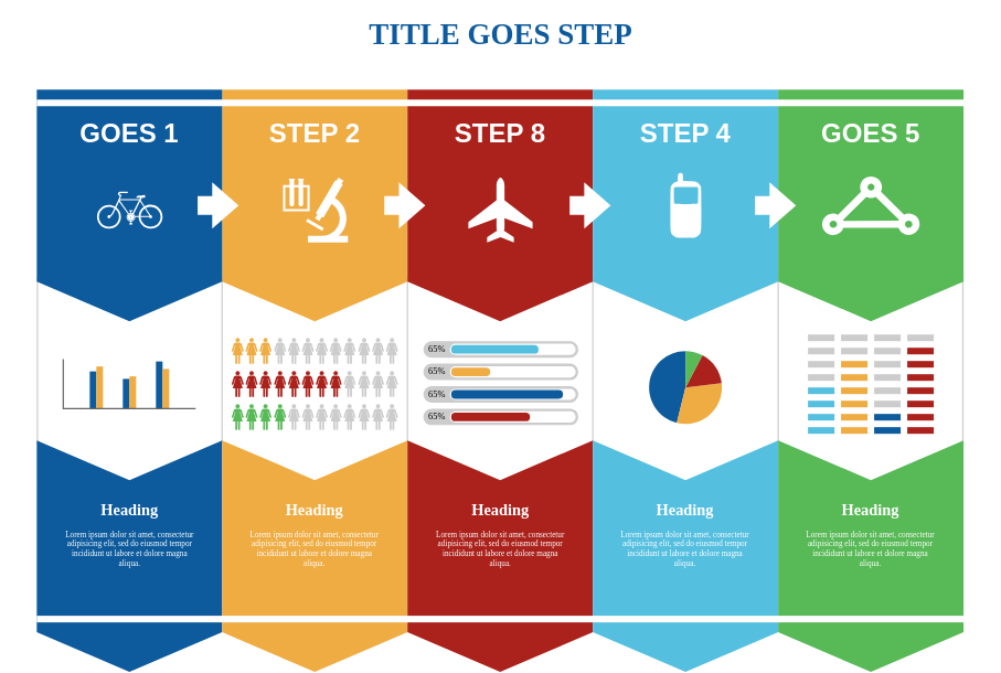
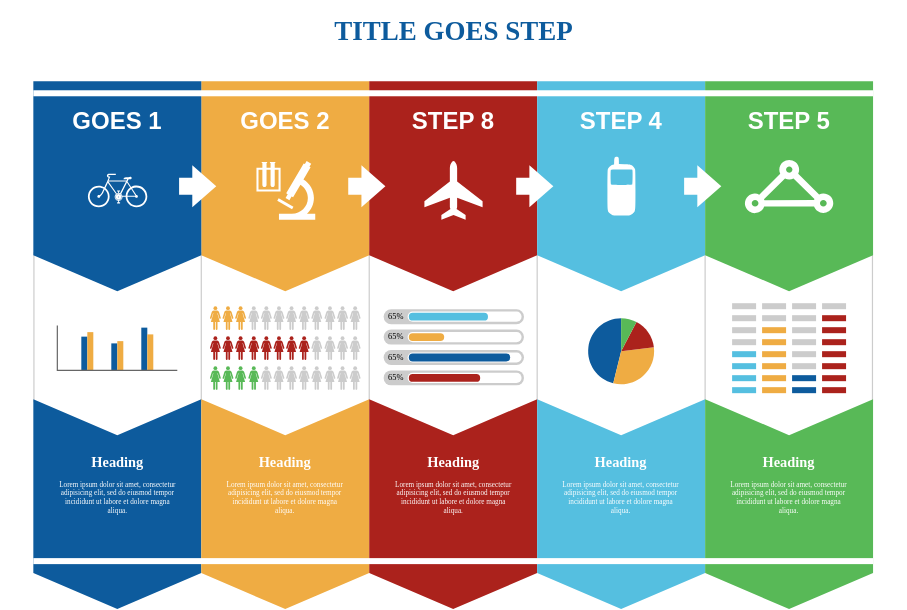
- <mxCell id="113" value="STEP 2" style="text;html=1;strokeColor=none;fillColor=none;align=center;verticalAlign=middle;whiteSpace=wrap;rounded=0;shadow=0;dashed=0;fontSize=40;fontFamily=Helvetica;fontColor=#FFFFFF;fontStyle=1" parent="1" vertex="1"><mxGeometry x="335" y="170" width="280" height="60" as="geometry" /></mxCell>
+ <mxCell id="113" value="GOES 2" style="text;html=1;strokeColor=none;fillColor=none;align=center;verticalAlign=middle;whiteSpace=wrap;rounded=0;shadow=0;dashed=0;fontSize=40;fontFamily=Helvetica;fontColor=#FFFFFF;fontStyle=1" parent="1" vertex="1"><mxGeometry x="335" y="170" width="280" height="60" as="geometry" /></mxCell>
- <mxCell id="116" value="GOES 5" style="text;html=1;strokeColor=none;fillColor=none;align=center;verticalAlign=middle;whiteSpace=wrap;rounded=0;shadow=0;dashed=0;fontSize=40;fontFamily=Helvetica;fontColor=#FFFFFF;fontStyle=1" parent="1" vertex="1"><mxGeometry x="1175" y="170" width="280" height="60" as="geometry" /></mxCell>
+ <mxCell id="116" value="STEP 5" style="text;html=1;strokeColor=none;fillColor=none;align=center;verticalAlign=middle;whiteSpace=wrap;rounded=0;shadow=0;dashed=0;fontSize=40;fontFamily=Helvetica;fontColor=#FFFFFF;fontStyle=1" parent="1" vertex="1"><mxGeometry x="1175" y="170" width="280" height="60" as="geometry" /></mxCell>
